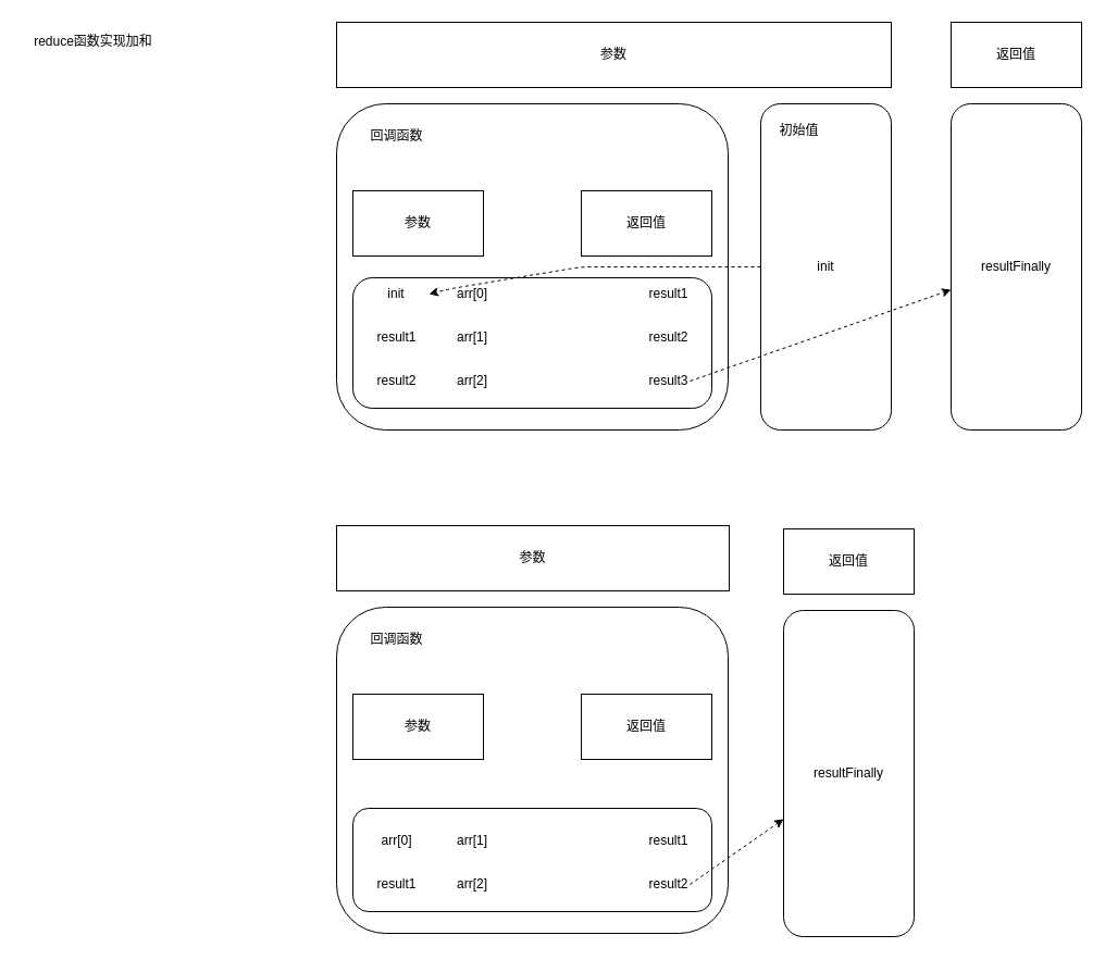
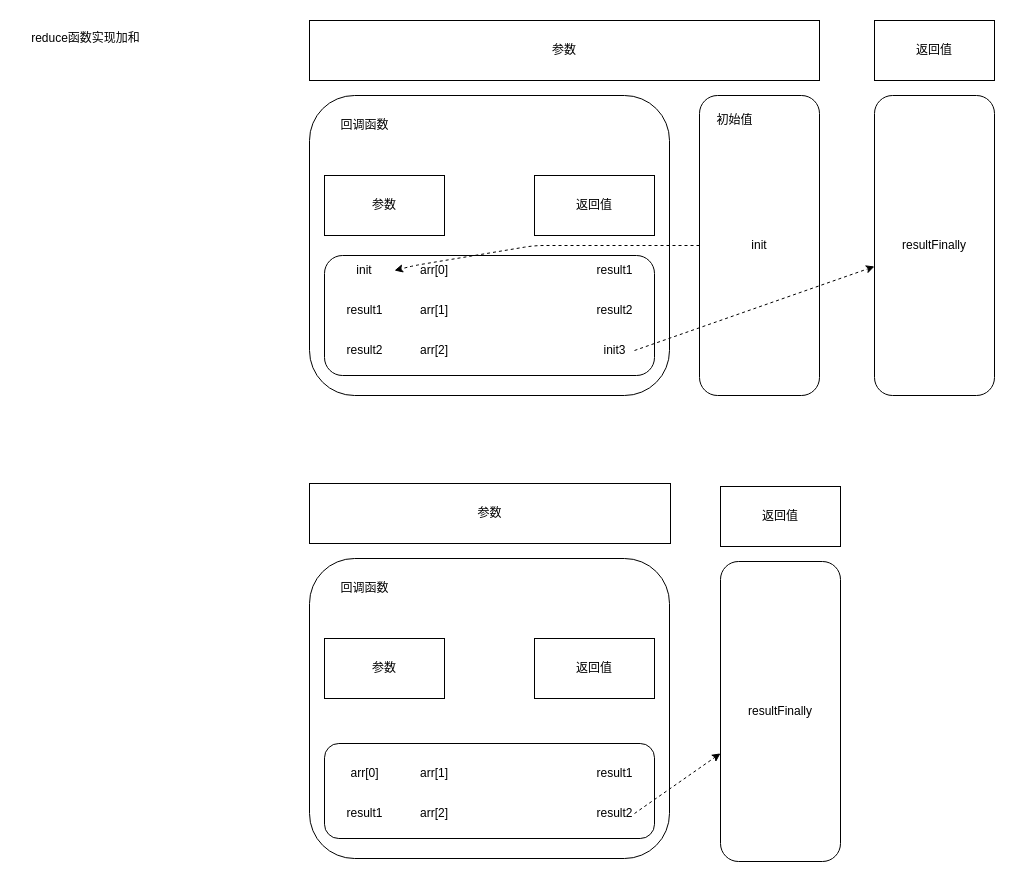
- <mxCell id="14" value="result3" style="text;html=1;align=center;verticalAlign=middle;resizable=0;points=[];autosize=1;strokeColor=none;fillColor=none;" vertex="1" parent="1"><mxGeometry x="584" y="335" width="60" height="30" as="geometry" /></mxCell>
+ <mxCell id="14" value="init3" style="text;html=1;align=center;verticalAlign=middle;resizable=0;points=[];autosize=1;strokeColor=none;fillColor=none;" vertex="1" parent="1"><mxGeometry x="584" y="335" width="60" height="30" as="geometry" /></mxCell>
